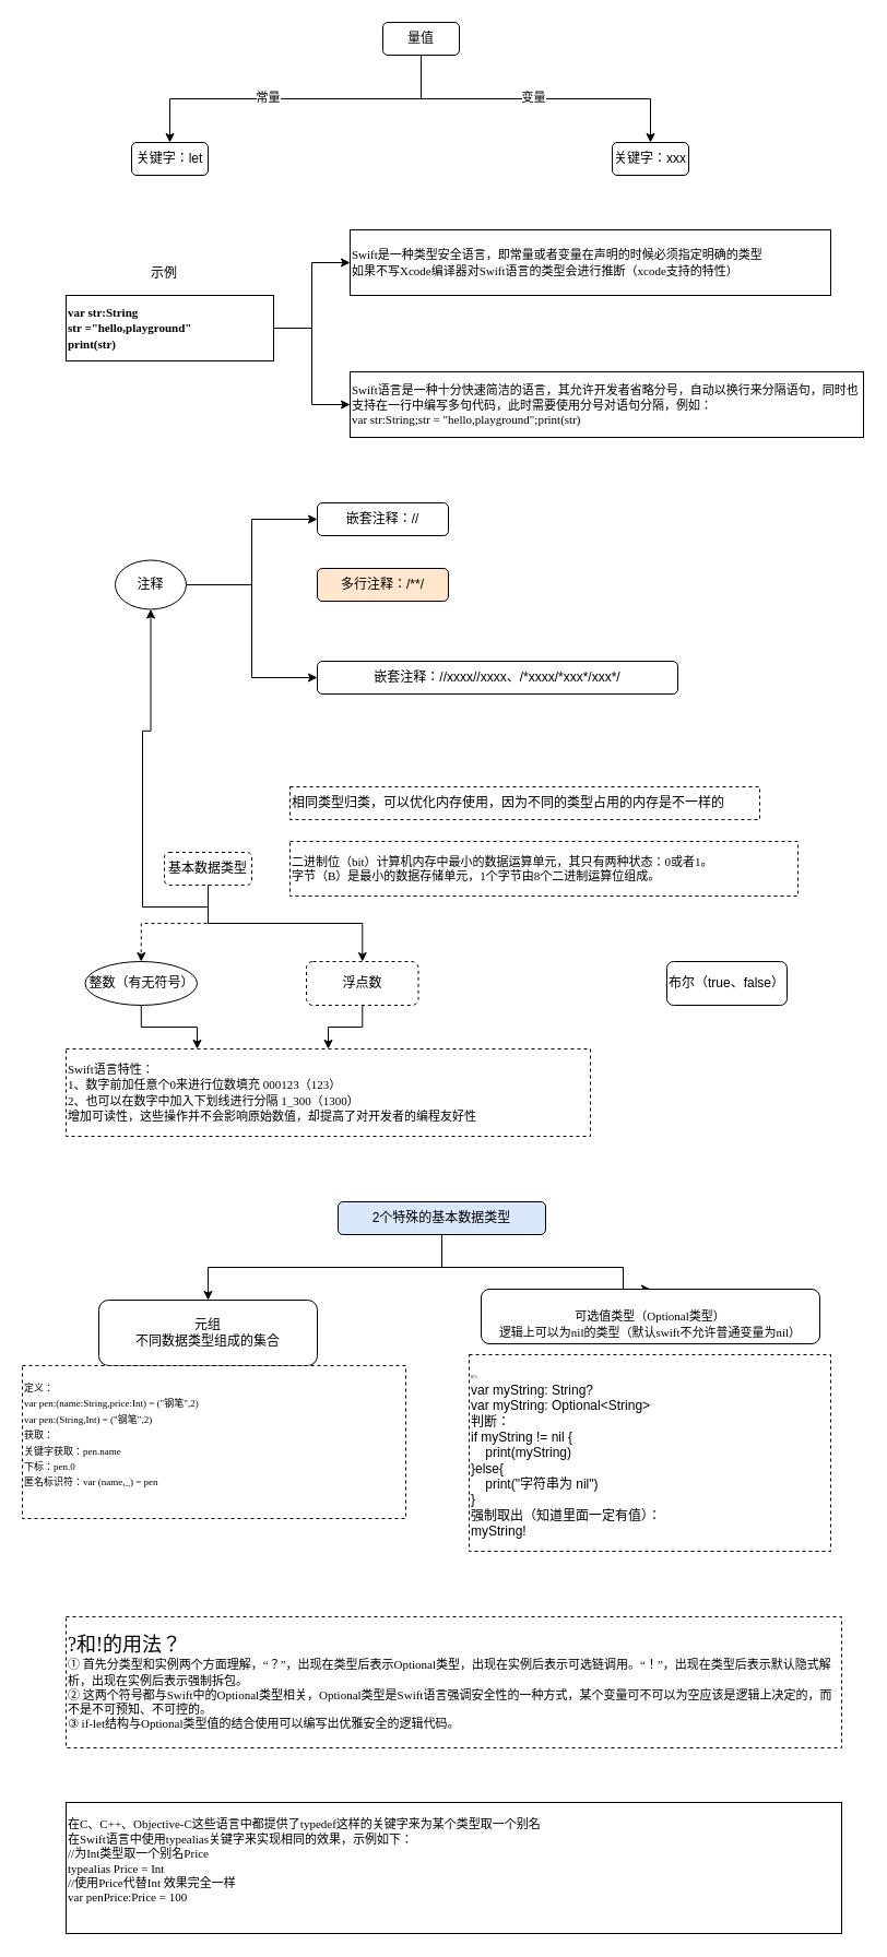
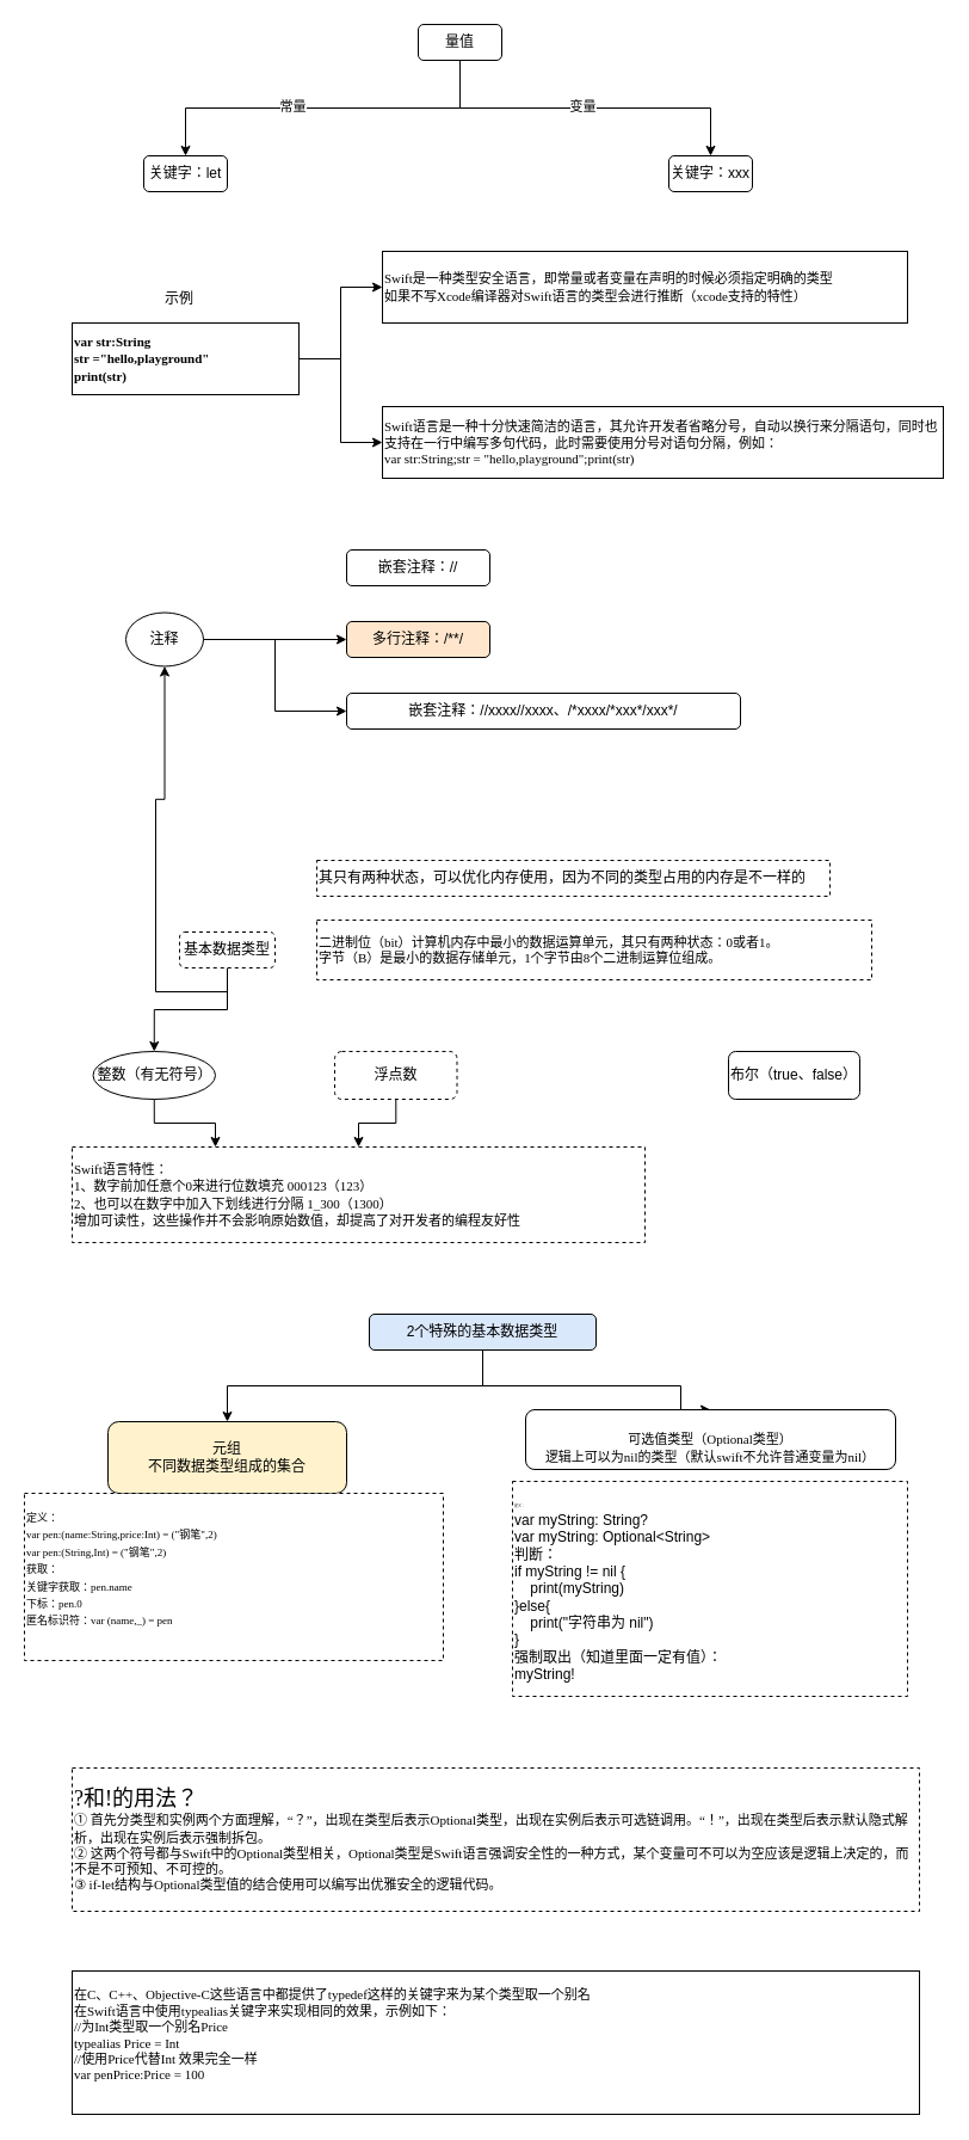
- <mxCell id="23" style="edgeStyle=orthogonalEdgeStyle;rounded=0;orthogonalLoop=1;jettySize=auto;html=1;entryX=0;entryY=0.5;entryDx=0;entryDy=0;" edge="1" parent="1" source="25" target="26"><mxGeometry relative="1" as="geometry" /></mxCell>
+ <mxCell id="22" style="edgeStyle=orthogonalEdgeStyle;rounded=0;orthogonalLoop=1;jettySize=auto;html=1;entryX=0;entryY=0.5;entryDx=0;entryDy=0;" edge="1" parent="1" source="25" target="27"><mxGeometry relative="1" as="geometry"><Array as="points"><mxPoint x="200" y="535" /><mxPoint x="200" y="535" /></Array></mxGeometry></mxCell>
- <mxCell id="28" value="嵌套注释：//xxxx//xxxx、/*xxxx/*xxx*/xxx*/" style="rounded=1;whiteSpace=wrap;html=1;" vertex="1" parent="1"><mxGeometry x="290" y="605" width="330" height="30" as="geometry" /></mxCell>
+ <mxCell id="28" value="嵌套注释：//xxxx//xxxx、/*xxxx/*xxx*/xxx*/" style="rounded=1;whiteSpace=wrap;html=1;" vertex="1" parent="1"><mxGeometry x="290" y="580" width="330" height="30" as="geometry" /></mxCell>
- <mxCell id="19" value="相同类型归类，可以优化内存使用，因为不同的类型占用的内存是不一样的" style="rounded=0;whiteSpace=wrap;html=1;dashed=1;align=left;" vertex="1" parent="1"><mxGeometry x="265" y="720" width="430" height="30" as="geometry" /></mxCell>
+ <mxCell id="19" value="其只有两种状态，可以优化内存使用，因为不同的类型占用的内存是不一样的" style="rounded=0;whiteSpace=wrap;html=1;dashed=1;align=left;" vertex="1" parent="1"><mxGeometry x="265" y="720" width="430" height="30" as="geometry" /></mxCell>
- <mxCell id="15" style="edgeStyle=orthogonalEdgeStyle;rounded=0;orthogonalLoop=1;jettySize=auto;html=1;entryX=0.5;entryY=0;entryDx=0;entryDy=0;dashed=1;" edge="1" parent="1" source="18" target="21"><mxGeometry relative="1" as="geometry" /></mxCell>
+ <mxCell id="15" style="edgeStyle=orthogonalEdgeStyle;rounded=0;orthogonalLoop=1;jettySize=auto;html=1;entryX=0.5;entryY=0;entryDx=0;entryDy=0;" edge="1" parent="1" source="18" target="21"><mxGeometry relative="1" as="geometry" /></mxCell>
- <mxCell id="16" style="edgeStyle=orthogonalEdgeStyle;rounded=0;orthogonalLoop=1;jettySize=auto;html=1;exitX=0.5;exitY=1;exitDx=0;exitDy=0;" edge="1" parent="1" source="18" target="31"><mxGeometry relative="1" as="geometry" /></mxCell>
- <mxCell id="37" value="元组&lt;br&gt;不同数据类型组成的集合" style="rounded=1;whiteSpace=wrap;html=1;" vertex="1" parent="1"><mxGeometry x="90" y="1190" width="200" height="60" as="geometry" /></mxCell>
+ <mxCell id="37" value="元组&lt;br&gt;不同数据类型组成的集合" style="rounded=1;whiteSpace=wrap;html=1;fillColor=#fff2cc;" vertex="1" parent="1"><mxGeometry x="90" y="1190" width="200" height="60" as="geometry" /></mxCell>
